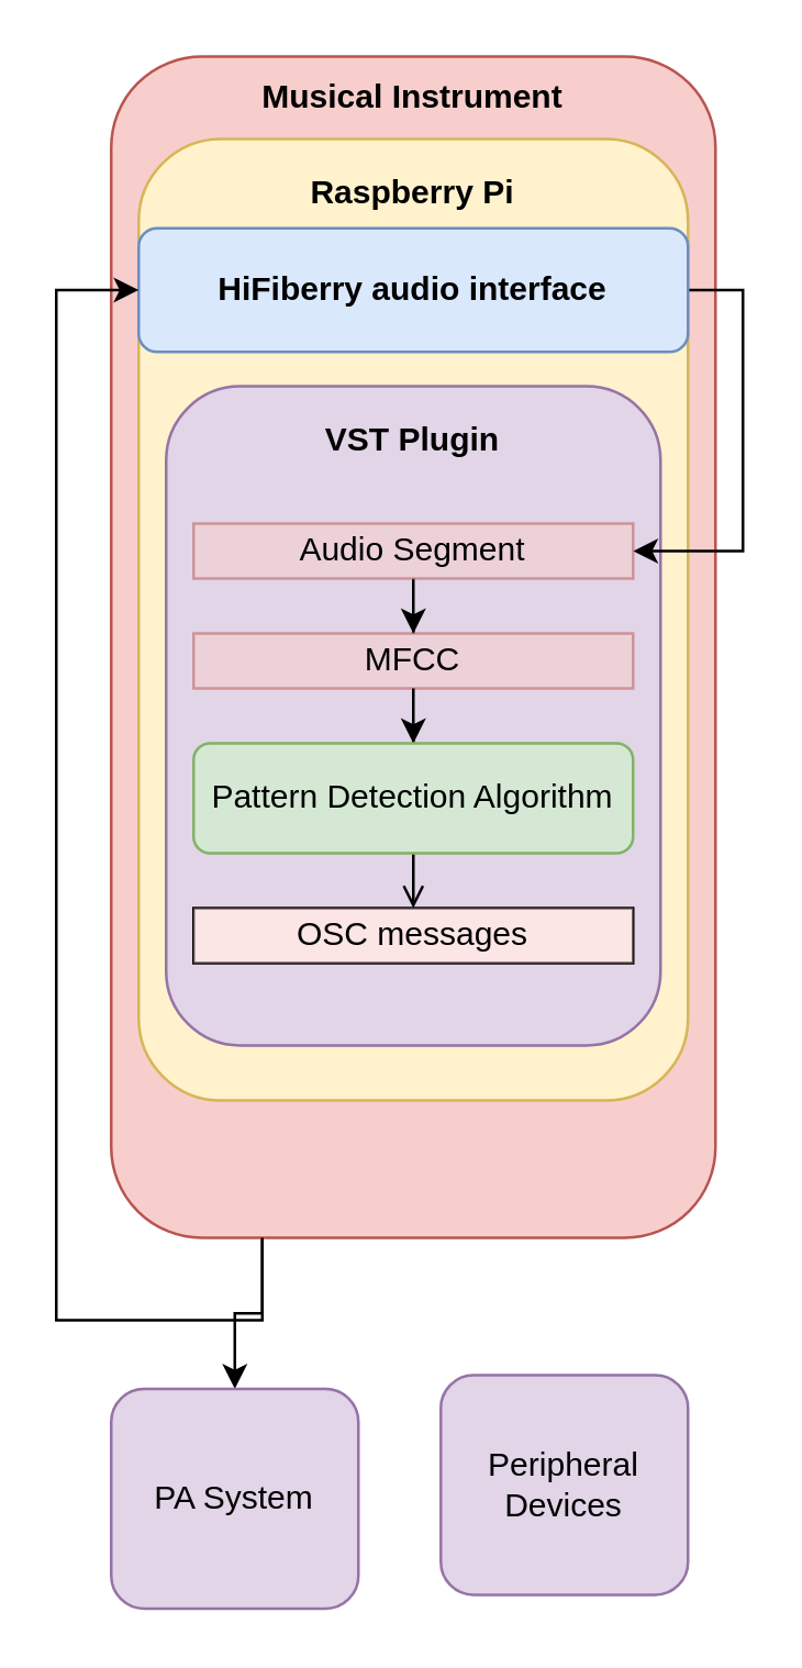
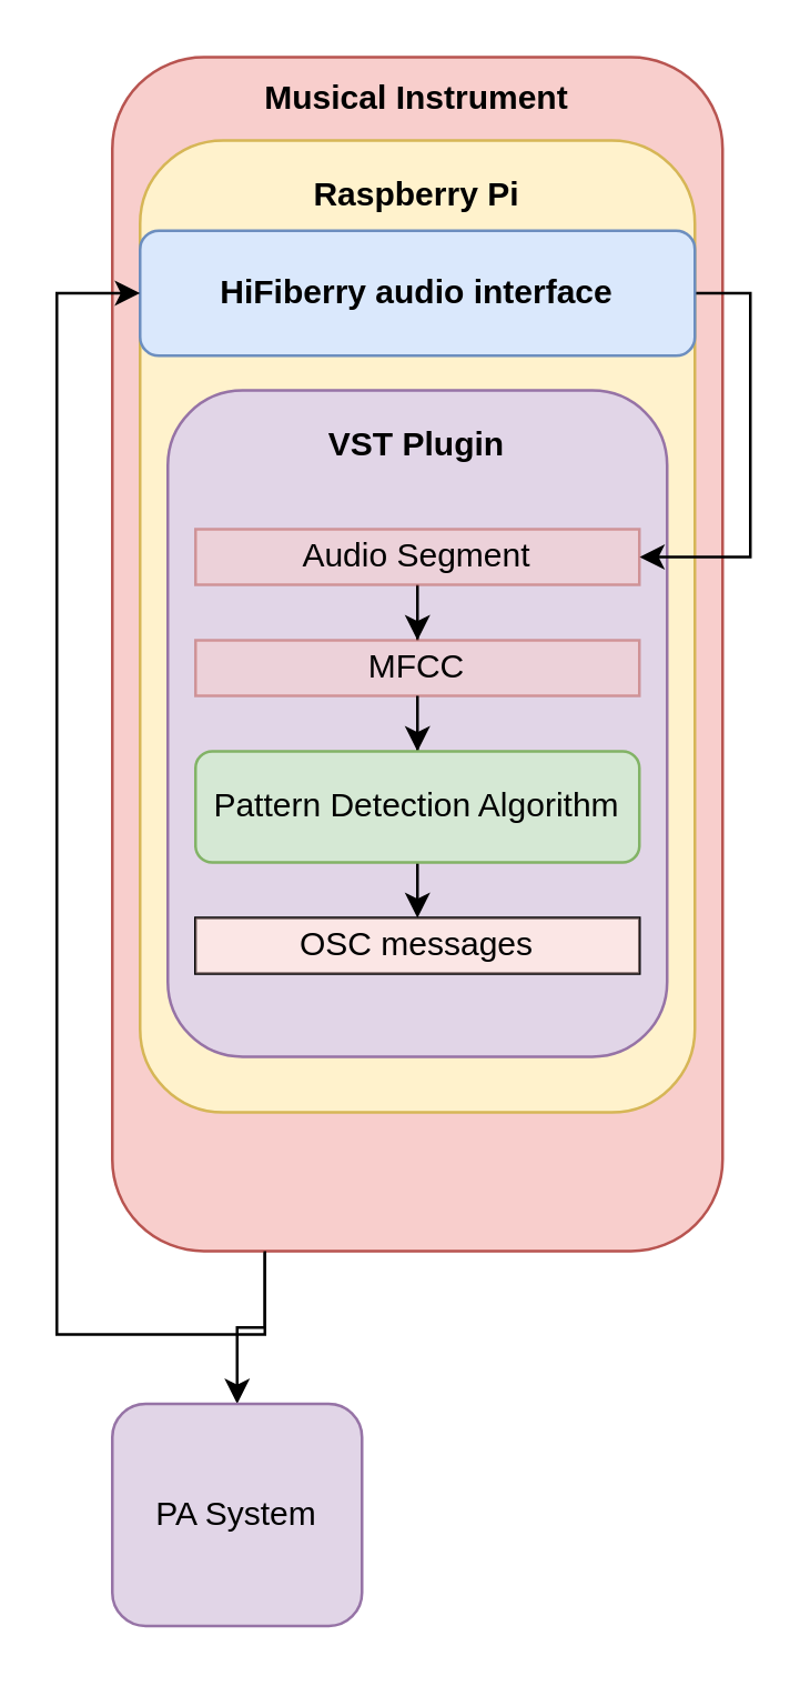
- <mxCell id="20" style="edgeStyle=orthogonalEdgeStyle;rounded=0;orthogonalLoop=1;jettySize=auto;html=1;entryX=0.5;entryY=0;entryDx=0;entryDy=0;endArrow=open;" edge="1" parent="1" source="21" target="16"><mxGeometry relative="1" as="geometry"><Array as="points"><mxPoint x="150" y="320" /><mxPoint x="150" y="320" /></Array></mxGeometry></mxCell>
+ <mxCell id="20" style="edgeStyle=orthogonalEdgeStyle;rounded=0;orthogonalLoop=1;jettySize=auto;html=1;entryX=0.5;entryY=0;entryDx=0;entryDy=0;" edge="1" parent="1" source="21" target="16"><mxGeometry relative="1" as="geometry"><Array as="points"><mxPoint x="150" y="320" /><mxPoint x="150" y="320" /></Array></mxGeometry></mxCell>
- <mxCell id="22" value="Peripheral Devices" style="rounded=1;whiteSpace=wrap;html=1;fillColor=#e1d5e7;strokeColor=#9673a6;" vertex="1" parent="1"><mxGeometry x="160" y="500" width="90" height="80" as="geometry" /></mxCell>
